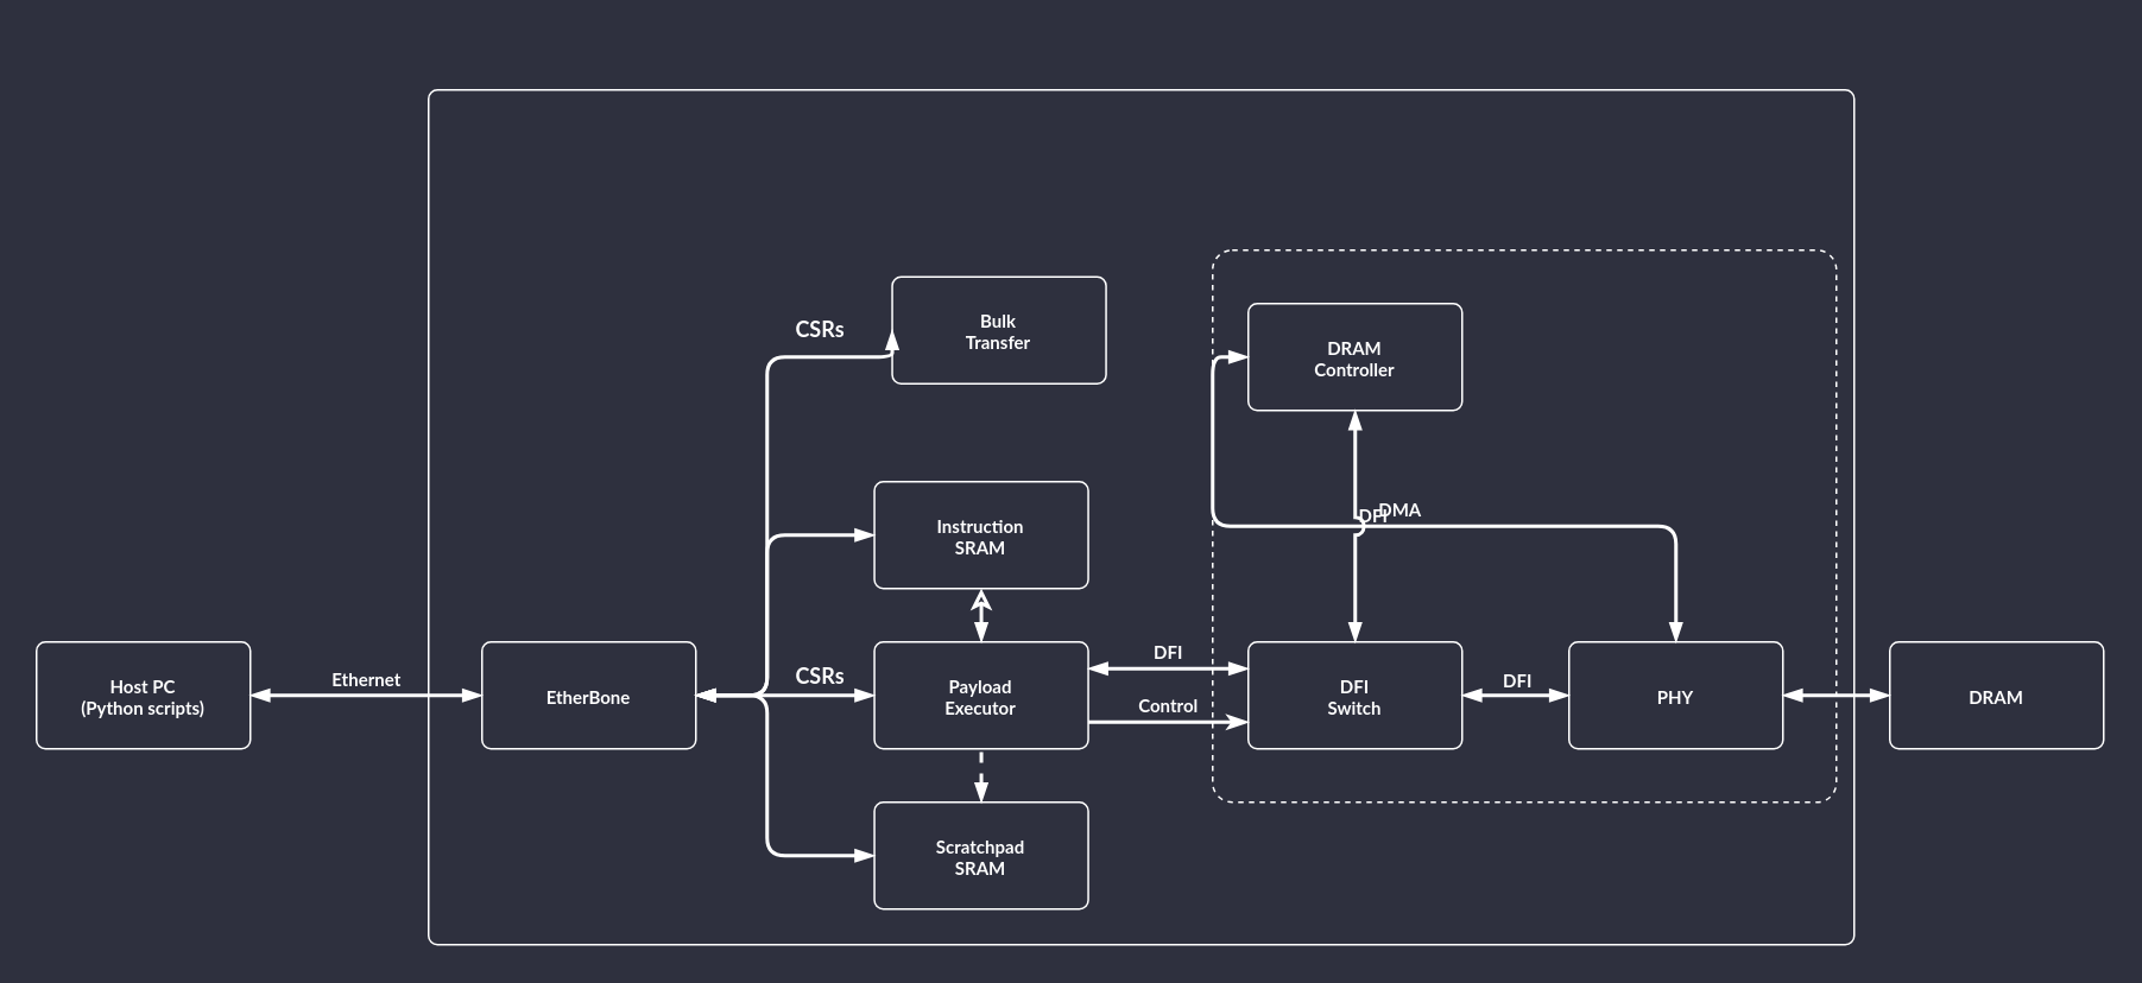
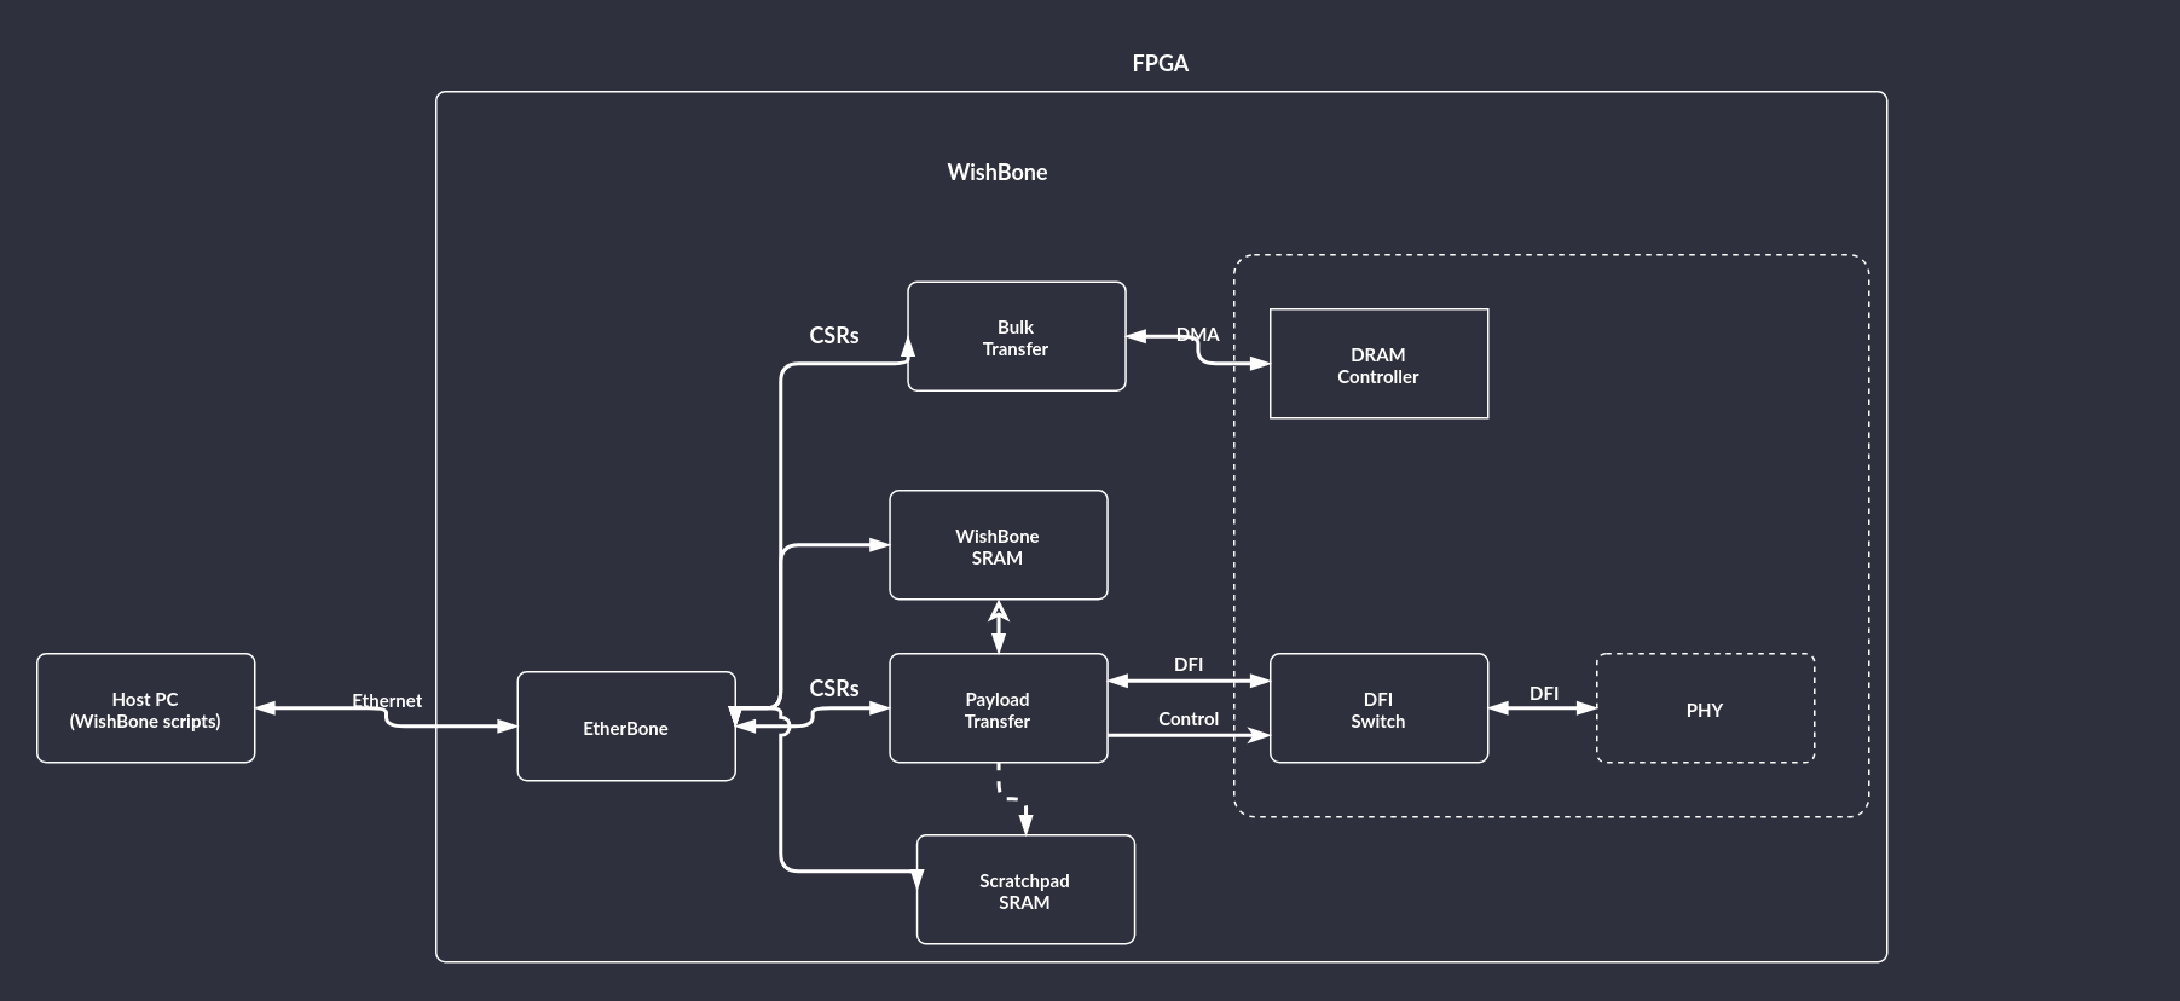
+ <mxCell id="30" value="&lt;span&gt;&lt;font data-font-src=&quot;https://fonts.googleapis.com/css?family=Lato&quot;&gt;FPGA&lt;/font&gt;&lt;/span&gt;" style="text;html=1;align=center;verticalAlign=middle;whiteSpace=wrap;rounded=0;fontStyle=1;fontFamily=Lato;fontSource=https%3A%2F%2Ffonts.googleapis.com%2Fcss%3Ffamily%3DLato;fontColor=#FFFFFF;" vertex="1" parent="1"><mxGeometry x="610" y="20" width="60" height="30" as="geometry" /></mxCell>
+ <mxCell id="23" value="&lt;span&gt;&lt;font data-font-src=&quot;https://fonts.googleapis.com/css?family=Lato&quot;&gt;WishBone&lt;/font&gt;&lt;/span&gt;" style="text;html=1;align=center;verticalAlign=middle;whiteSpace=wrap;rounded=0;fontStyle=1;fontFamily=Lato;fontSource=https%3A%2F%2Ffonts.googleapis.com%2Fcss%3Ffamily%3DLato;fontColor=#FFFFFF;" vertex="1" parent="1"><mxGeometry x="520.2" y="80" width="60" height="30" as="geometry" /></mxCell>
- <mxCell id="10" value="DRAM&lt;div&gt;Controller&lt;/div&gt;" style="rounded=1;whiteSpace=wrap;html=1;strokeWidth=1;fontFamily=Lato;fontSource=https%3A%2F%2Ffonts.googleapis.com%2Fcss%3Ffamily%3DLato;fontColor=#ffffff;fontStyle=1;strokeColor=#FFFFFF;fillColor=none;autosize=0;comic=0;container=0;dropTarget=0;collapsible=0;fixDash=0;spacingLeft=0;spacingBottom=0;spacingRight=0;spacingTop=0;spacing=4;labelBackgroundColor=none;labelBorderColor=none;fontSize=10;absoluteArcSize=1;arcSize=10;align=center;verticalAlign=middle;" vertex="1" parent="1"><mxGeometry x="700" y="170" width="120" height="60" as="geometry" /></mxCell>
+ <mxCell id="10" value="DRAM&lt;div&gt;Controller&lt;/div&gt;" style="whiteSpace=wrap;html=1;strokeWidth=1;fontFamily=Lato;fontSource=https%3A%2F%2Ffonts.googleapis.com%2Fcss%3Ffamily%3DLato;fontColor=#ffffff;fontStyle=1;strokeColor=#FFFFFF;fillColor=none;autosize=0;comic=0;container=0;dropTarget=0;collapsible=0;fixDash=0;spacingLeft=0;spacingBottom=0;spacingRight=0;spacingTop=0;spacing=4;labelBackgroundColor=none;labelBorderColor=none;fontSize=10;absoluteArcSize=1;arcSize=10;align=center;verticalAlign=middle;rounded=0;" vertex="1" parent="1"><mxGeometry x="700" y="170" width="120" height="60" as="geometry" /></mxCell>
- <mxCell id="18" value="&lt;div style=&quot;line-height: 170%; font-size: 10px;&quot;&gt;DFI&lt;/div&gt;" style="rounded=1;orthogonalLoop=1;jettySize=auto;html=1;startArrow=blockThin;startFill=1;endArrow=blockThin;endFill=1;endSize=6;fontSize=10;fontFamily=Lato;fontSource=https%3A%2F%2Ffonts.googleapis.com%2Fcss%3Ffamily%3DLato;fontColor=#FFFFFF;strokeWidth=2;fontStyle=1;strokeColor=#FFFFFF;entryX=0.5;entryY=0;entryDx=0;entryDy=0;spacing=0;exitX=0.5;exitY=1;exitDx=0;exitDy=0;labelBackgroundColor=none;verticalAlign=bottom;jumpStyle=arc;jumpSize=8;align=center;edgeStyle=orthogonalEdgeStyle;spacingLeft=19;spacingBottom=-3;" edge="1" parent="1" source="10" target="11"><mxGeometry x="0.001" relative="1" as="geometry"><mxPoint x="710" y="385" as="sourcePoint" /><mxPoint x="620" y="385" as="targetPoint" /><mxPoint as="offset" /></mxGeometry></mxCell>
- <mxCell id="17" value="&lt;div style=&quot;line-height: 170%; font-size: 10px;&quot;&gt;DMA&lt;/div&gt;" style="rounded=1;orthogonalLoop=1;jettySize=auto;html=1;startArrow=blockThin;startFill=1;endArrow=blockThin;endFill=1;endSize=6;fontSize=10;fontFamily=Lato;fontSource=https%3A%2F%2Ffonts.googleapis.com%2Fcss%3Ffamily%3DLato;fontColor=#FFFFFF;strokeWidth=2;fontStyle=1;strokeColor=#FFFFFF;spacing=0;exitX=0;exitY=0.5;exitDx=0;exitDy=0;labelBackgroundColor=none;verticalAlign=bottom;jumpStyle=arc;jumpSize=8;align=center;edgeStyle=orthogonalEdgeStyle;" edge="1" parent="1" source="10" target="12"><mxGeometry x="0.001" relative="1" as="geometry"><mxPoint x="710" y="385" as="sourcePoint" /><mxPoint x="620" y="385" as="targetPoint" /><mxPoint as="offset" /></mxGeometry></mxCell>
+ <mxCell id="17" value="&lt;div style=&quot;line-height: 170%; font-size: 10px;&quot;&gt;DMA&lt;/div&gt;" style="rounded=1;orthogonalLoop=1;jettySize=auto;html=1;startArrow=blockThin;startFill=1;endArrow=blockThin;endFill=1;endSize=6;fontSize=10;fontFamily=Lato;fontSource=https%3A%2F%2Ffonts.googleapis.com%2Fcss%3Ffamily%3DLato;fontColor=#FFFFFF;strokeWidth=2;fontStyle=1;strokeColor=#FFFFFF;entryX=1;entryY=0.5;entryDx=0;entryDy=0;spacing=0;exitX=0;exitY=0.5;exitDx=0;exitDy=0;labelBackgroundColor=none;verticalAlign=bottom;jumpStyle=arc;jumpSize=8;align=center;edgeStyle=orthogonalEdgeStyle;" edge="1" parent="1" source="10" target="6"><mxGeometry x="0.001" relative="1" as="geometry"><mxPoint x="710" y="385" as="sourcePoint" /><mxPoint x="620" y="385" as="targetPoint" /><mxPoint as="offset" /></mxGeometry></mxCell>
- <mxCell id="7" value="Instruction&lt;div&gt;SRAM&lt;/div&gt;" style="rounded=1;whiteSpace=wrap;html=1;strokeWidth=1;fontFamily=Lato;fontSource=https%3A%2F%2Ffonts.googleapis.com%2Fcss%3Ffamily%3DLato;fontColor=#ffffff;fontStyle=1;strokeColor=#FFFFFF;fillColor=none;autosize=0;comic=0;container=0;dropTarget=0;collapsible=0;fixDash=0;spacingLeft=0;spacingBottom=0;spacingRight=0;spacingTop=0;spacing=4;labelBackgroundColor=none;labelBorderColor=none;fontSize=10;absoluteArcSize=1;arcSize=10;align=center;verticalAlign=middle;" vertex="1" parent="1"><mxGeometry x="490.2" y="270" width="120" height="60" as="geometry" /></mxCell>
+ <mxCell id="7" value="WishBone&lt;div&gt;SRAM&lt;/div&gt;" style="rounded=1;whiteSpace=wrap;html=1;strokeWidth=1;fontFamily=Lato;fontSource=https%3A%2F%2Ffonts.googleapis.com%2Fcss%3Ffamily%3DLato;fontColor=#ffffff;fontStyle=1;strokeColor=#FFFFFF;fillColor=none;autosize=0;comic=0;container=0;dropTarget=0;collapsible=0;fixDash=0;spacingLeft=0;spacingBottom=0;spacingRight=0;spacingTop=0;spacing=4;labelBackgroundColor=none;labelBorderColor=none;fontSize=10;absoluteArcSize=1;arcSize=10;align=center;verticalAlign=middle;" vertex="1" parent="1"><mxGeometry x="490.2" y="270" width="120" height="60" as="geometry" /></mxCell>
- <mxCell id="3" value="&lt;font data-font-src=&quot;https://fonts.googleapis.com/css?family=Lato&quot;&gt;Host PC&lt;/font&gt;&lt;div&gt;&lt;font data-font-src=&quot;https://fonts.googleapis.com/css?family=Lato&quot;&gt;(Python scripts)&lt;/font&gt;&lt;/div&gt;" style="rounded=1;whiteSpace=wrap;html=1;strokeWidth=1;fontFamily=Lato;fontSource=https%3A%2F%2Ffonts.googleapis.com%2Fcss%3Ffamily%3DLato;fontColor=#ffffff;fontStyle=1;strokeColor=#FFFFFF;fillColor=none;autosize=0;comic=0;container=0;dropTarget=0;collapsible=0;fixDash=0;spacingLeft=0;spacingBottom=0;spacingRight=0;spacingTop=0;spacing=4;labelBackgroundColor=none;labelBorderColor=none;fontSize=10;absoluteArcSize=1;arcSize=10;align=center;verticalAlign=middle;" vertex="1" parent="1"><mxGeometry x="20" y="360" width="120" height="60" as="geometry" /></mxCell>
+ <mxCell id="3" value="&lt;font data-font-src=&quot;https://fonts.googleapis.com/css?family=Lato&quot;&gt;Host PC&lt;/font&gt;&lt;div&gt;&lt;font data-font-src=&quot;https://fonts.googleapis.com/css?family=Lato&quot;&gt;(WishBone scripts)&lt;/font&gt;&lt;/div&gt;" style="rounded=1;whiteSpace=wrap;html=1;strokeWidth=1;fontFamily=Lato;fontSource=https%3A%2F%2Ffonts.googleapis.com%2Fcss%3Ffamily%3DLato;fontColor=#ffffff;fontStyle=1;strokeColor=#FFFFFF;fillColor=none;autosize=0;comic=0;container=0;dropTarget=0;collapsible=0;fixDash=0;spacingLeft=0;spacingBottom=0;spacingRight=0;spacingTop=0;spacing=4;labelBackgroundColor=none;labelBorderColor=none;fontSize=10;absoluteArcSize=1;arcSize=10;align=center;verticalAlign=middle;" vertex="1" parent="1"><mxGeometry x="20" y="360" width="120" height="60" as="geometry" /></mxCell>
- <mxCell id="4" value="EtherBone" style="rounded=1;whiteSpace=wrap;html=1;strokeWidth=1;fontFamily=Lato;fontSource=https%3A%2F%2Ffonts.googleapis.com%2Fcss%3Ffamily%3DLato;fontColor=#ffffff;fontStyle=1;strokeColor=#FFFFFF;fillColor=none;autosize=0;comic=0;container=0;dropTarget=0;collapsible=0;fixDash=0;spacingLeft=0;spacingBottom=0;spacingRight=0;spacingTop=0;spacing=4;labelBackgroundColor=none;labelBorderColor=none;fontSize=10;absoluteArcSize=1;arcSize=10;align=center;verticalAlign=middle;" vertex="1" parent="1"><mxGeometry x="270" y="360" width="120" height="60" as="geometry" /></mxCell>
+ <mxCell id="4" value="EtherBone" style="rounded=1;whiteSpace=wrap;html=1;strokeWidth=1;fontFamily=Lato;fontSource=https%3A%2F%2Ffonts.googleapis.com%2Fcss%3Ffamily%3DLato;fontColor=#ffffff;fontStyle=1;strokeColor=#FFFFFF;fillColor=none;autosize=0;comic=0;container=0;dropTarget=0;collapsible=0;fixDash=0;spacingLeft=0;spacingBottom=0;spacingRight=0;spacingTop=0;spacing=4;labelBackgroundColor=none;labelBorderColor=none;fontSize=10;absoluteArcSize=1;arcSize=10;align=center;verticalAlign=middle;" vertex="1" parent="1"><mxGeometry x="285" y="370" width="120" height="60" as="geometry" /></mxCell>
- <mxCell id="8" value="Payload&lt;div&gt;Executor&lt;/div&gt;" style="rounded=1;whiteSpace=wrap;html=1;strokeWidth=1;fontFamily=Lato;fontSource=https%3A%2F%2Ffonts.googleapis.com%2Fcss%3Ffamily%3DLato;fontColor=#ffffff;fontStyle=1;strokeColor=#FFFFFF;fillColor=none;autosize=0;comic=0;container=0;dropTarget=0;collapsible=0;fixDash=0;spacingLeft=0;spacingBottom=0;spacingRight=0;spacingTop=0;spacing=4;labelBackgroundColor=none;labelBorderColor=none;fontSize=10;absoluteArcSize=1;arcSize=10;align=center;verticalAlign=middle;" vertex="1" parent="1"><mxGeometry x="490.2" y="360" width="120" height="60" as="geometry" /></mxCell>
+ <mxCell id="8" value="Payload&lt;div&gt;Transfer&lt;/div&gt;" style="rounded=1;whiteSpace=wrap;html=1;strokeWidth=1;fontFamily=Lato;fontSource=https%3A%2F%2Ffonts.googleapis.com%2Fcss%3Ffamily%3DLato;fontColor=#ffffff;fontStyle=1;strokeColor=#FFFFFF;fillColor=none;autosize=0;comic=0;container=0;dropTarget=0;collapsible=0;fixDash=0;spacingLeft=0;spacingBottom=0;spacingRight=0;spacingTop=0;spacing=4;labelBackgroundColor=none;labelBorderColor=none;fontSize=10;absoluteArcSize=1;arcSize=10;align=center;verticalAlign=middle;" vertex="1" parent="1"><mxGeometry x="490.2" y="360" width="120" height="60" as="geometry" /></mxCell>
- <mxCell id="12" value="PHY" style="rounded=1;whiteSpace=wrap;html=1;strokeWidth=1;fontFamily=Lato;fontSource=https%3A%2F%2Ffonts.googleapis.com%2Fcss%3Ffamily%3DLato;fontColor=#ffffff;fontStyle=1;strokeColor=#FFFFFF;fillColor=none;autosize=0;comic=0;container=0;dropTarget=0;collapsible=0;fixDash=0;spacingLeft=0;spacingBottom=0;spacingRight=0;spacingTop=0;spacing=4;labelBackgroundColor=none;labelBorderColor=none;fontSize=10;absoluteArcSize=1;arcSize=10;align=center;verticalAlign=middle;" vertex="1" parent="1"><mxGeometry x="880" y="360" width="120" height="60" as="geometry" /></mxCell>
+ <mxCell id="12" value="PHY" style="rounded=1;whiteSpace=wrap;html=1;strokeWidth=1;fontFamily=Lato;fontSource=https%3A%2F%2Ffonts.googleapis.com%2Fcss%3Ffamily%3DLato;fontColor=#ffffff;fontStyle=1;strokeColor=#FFFFFF;fillColor=none;autosize=0;comic=0;container=0;dropTarget=0;collapsible=0;fixDash=0;spacingLeft=0;spacingBottom=0;spacingRight=0;spacingTop=0;spacing=4;labelBackgroundColor=none;labelBorderColor=none;fontSize=10;absoluteArcSize=1;arcSize=10;align=center;verticalAlign=middle;dashed=1;" vertex="1" parent="1"><mxGeometry x="880" y="360" width="120" height="60" as="geometry" /></mxCell>
- <mxCell id="28" value="&lt;div style=&quot;line-height: 170%; font-size: 10px;&quot;&gt;&lt;br&gt;&lt;/div&gt;" style="rounded=1;orthogonalLoop=1;jettySize=auto;html=1;startArrow=blockThin;startFill=1;endArrow=blockThin;endFill=1;endSize=6;fontSize=10;fontFamily=Lato;fontSource=https%3A%2F%2Ffonts.googleapis.com%2Fcss%3Ffamily%3DLato;fontColor=#FFFFFF;strokeWidth=2;fontStyle=1;strokeColor=#FFFFFF;spacing=0;labelBackgroundColor=none;verticalAlign=bottom;jumpStyle=arc;jumpSize=8;align=center;edgeStyle=orthogonalEdgeStyle;exitX=1;exitY=0.5;exitDx=0;exitDy=0;entryX=0;entryY=0.5;entryDx=0;entryDy=0;" edge="1" parent="1" source="12" target="26"><mxGeometry x="0.001" relative="1" as="geometry"><mxPoint x="990" y="360" as="sourcePoint" /><mxPoint x="990" y="310" as="targetPoint" /><mxPoint as="offset" /></mxGeometry></mxCell>
- <mxCell id="26" value="DRAM" style="rounded=1;whiteSpace=wrap;html=1;strokeWidth=1;fontFamily=Lato;fontSource=https%3A%2F%2Ffonts.googleapis.com%2Fcss%3Ffamily%3DLato;fontColor=#ffffff;fontStyle=1;strokeColor=#FFFFFF;fillColor=none;autosize=0;comic=0;container=0;dropTarget=0;collapsible=0;fixDash=0;spacingLeft=0;spacingBottom=0;spacingRight=0;spacingTop=0;spacing=4;labelBackgroundColor=none;labelBorderColor=none;fontSize=10;absoluteArcSize=1;arcSize=10;align=center;verticalAlign=middle;" vertex="1" parent="1"><mxGeometry x="1060" y="360" width="120" height="60" as="geometry" /></mxCell>
- <mxCell id="9" value="Scratchpad&lt;div&gt;SRAM&lt;/div&gt;" style="rounded=1;whiteSpace=wrap;html=1;strokeWidth=1;fontFamily=Lato;fontSource=https%3A%2F%2Ffonts.googleapis.com%2Fcss%3Ffamily%3DLato;fontColor=#ffffff;fontStyle=1;strokeColor=#FFFFFF;fillColor=none;autosize=0;comic=0;container=0;dropTarget=0;collapsible=0;fixDash=0;spacingLeft=0;spacingBottom=0;spacingRight=0;spacingTop=0;spacing=4;labelBackgroundColor=none;labelBorderColor=none;fontSize=10;absoluteArcSize=1;arcSize=10;align=center;verticalAlign=middle;" vertex="1" parent="1"><mxGeometry x="490.2" y="450" width="120" height="60" as="geometry" /></mxCell>
+ <mxCell id="9" value="Scratchpad&lt;div&gt;SRAM&lt;/div&gt;" style="rounded=1;whiteSpace=wrap;html=1;strokeWidth=1;fontFamily=Lato;fontSource=https%3A%2F%2Ffonts.googleapis.com%2Fcss%3Ffamily%3DLato;fontColor=#ffffff;fontStyle=1;strokeColor=#FFFFFF;fillColor=none;autosize=0;comic=0;container=0;dropTarget=0;collapsible=0;fixDash=0;spacingLeft=0;spacingBottom=0;spacingRight=0;spacingTop=0;spacing=4;labelBackgroundColor=none;labelBorderColor=none;fontSize=10;absoluteArcSize=1;arcSize=10;align=center;verticalAlign=middle;" vertex="1" parent="1"><mxGeometry x="505.2" y="460" width="120" height="60" as="geometry" /></mxCell>
